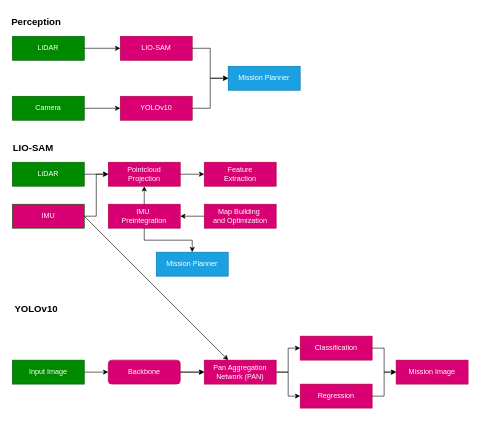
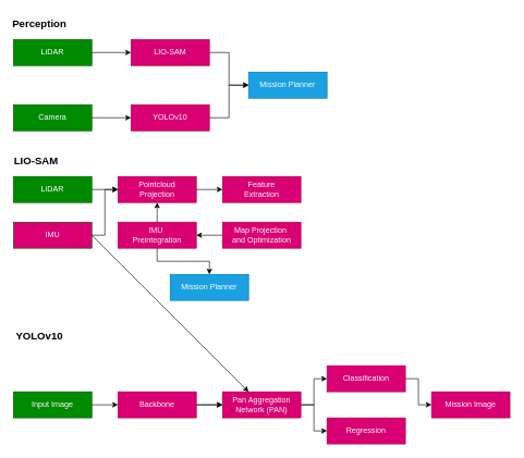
- <mxCell id="16" value="Map Building&amp;nbsp;&lt;div&gt;and Optimization&lt;/div&gt;" style="rounded=0;whiteSpace=wrap;html=1;fillColor=#d80073;fontColor=#ffffff;strokeColor=#A50040;" vertex="1" parent="1"><mxGeometry x="340" y="340" width="120" height="40" as="geometry" /></mxCell>
+ <mxCell id="16" value="Map Projection&amp;nbsp;&lt;div&gt;and Optimization&lt;/div&gt;" style="rounded=0;whiteSpace=wrap;html=1;fillColor=#d80073;fontColor=#ffffff;strokeColor=#A50040;" vertex="1" parent="1"><mxGeometry x="340" y="340" width="120" height="40" as="geometry" /></mxCell>
- <mxCell id="30" value="Backbone" style="whiteSpace=wrap;html=1;fillColor=#d80073;fontColor=#ffffff;strokeColor=#A50040;rounded=1;" vertex="1" parent="1"><mxGeometry x="180" y="600" width="120" height="40" as="geometry" /></mxCell>
+ <mxCell id="30" value="Backbone" style="rounded=0;whiteSpace=wrap;html=1;fillColor=#d80073;fontColor=#ffffff;strokeColor=#A50040;" vertex="1" parent="1"><mxGeometry x="180" y="600" width="120" height="40" as="geometry" /></mxCell>
- <mxCell id="36" style="edgeStyle=orthogonalEdgeStyle;rounded=0;orthogonalLoop=1;jettySize=auto;html=1;exitX=1;exitY=0.5;exitDx=0;exitDy=0;entryX=0;entryY=0.5;entryDx=0;entryDy=0;" edge="1" parent="1" source="37" target="38"><mxGeometry relative="1" as="geometry" /></mxCell>
